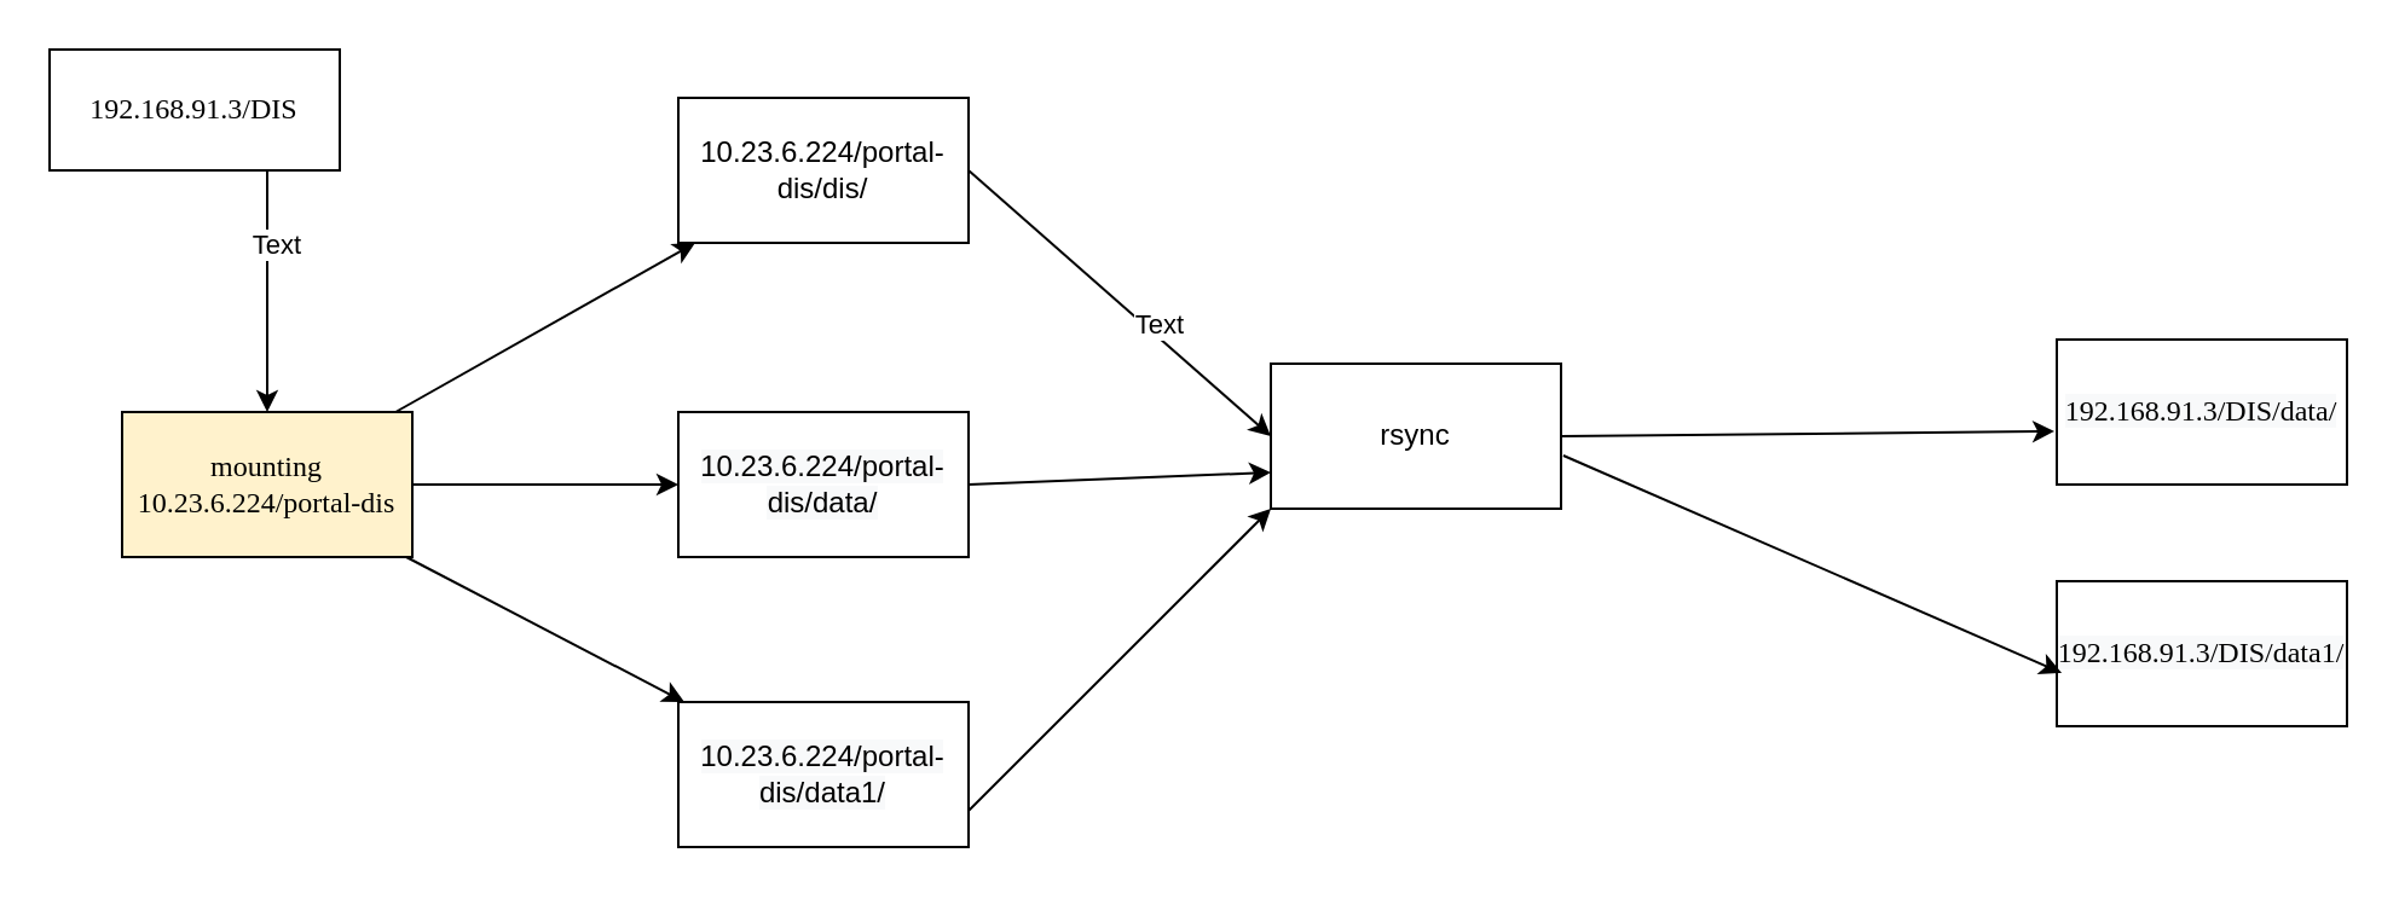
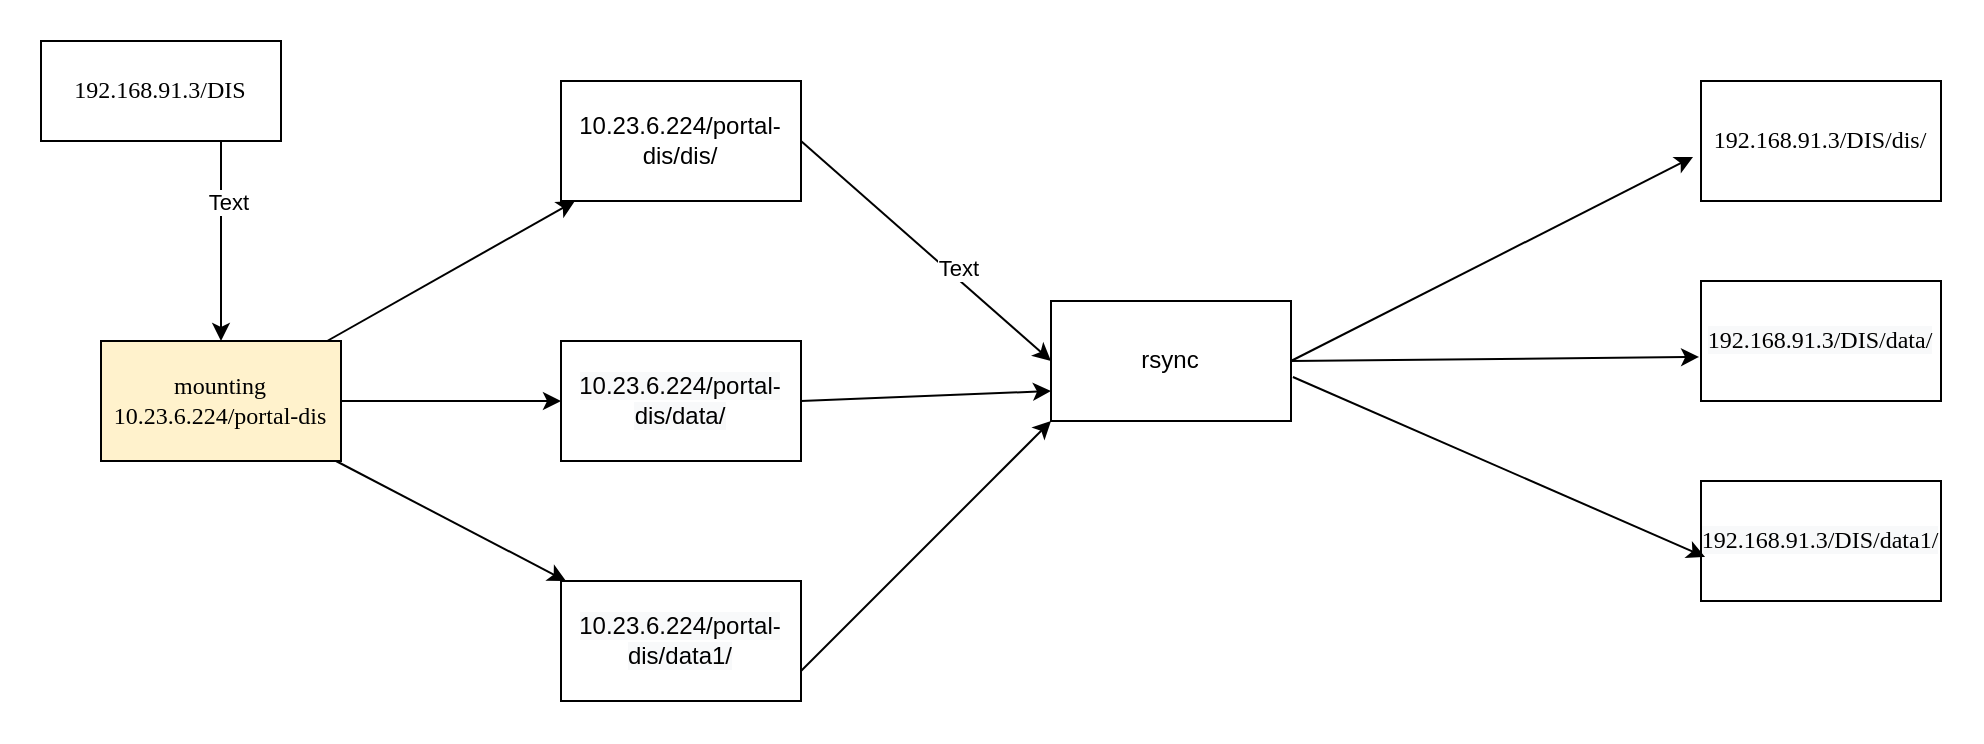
+ <mxCell id="17" value="&lt;span style=&quot;font-family: &amp;#34;verdana&amp;#34;&quot;&gt;192.168.91.3/DIS/dis/&lt;br&gt;&lt;/span&gt;" style="rounded=0;whiteSpace=wrap;html=1;" vertex="1" parent="1"><mxGeometry x="850" y="40" width="120" height="60" as="geometry" /></mxCell>
+ <mxCell id="20" value="" style="endArrow=classic;html=1;entryX=-0.033;entryY=0.633;entryDx=0;entryDy=0;entryPerimeter=0;exitX=1;exitY=0.5;exitDx=0;exitDy=0;" edge="1" parent="1" source="12" target="17"><mxGeometry width="50" height="50" relative="1" as="geometry"><mxPoint x="480" y="380" as="sourcePoint" /><mxPoint x="530" y="330" as="targetPoint" /></mxGeometry></mxCell>
